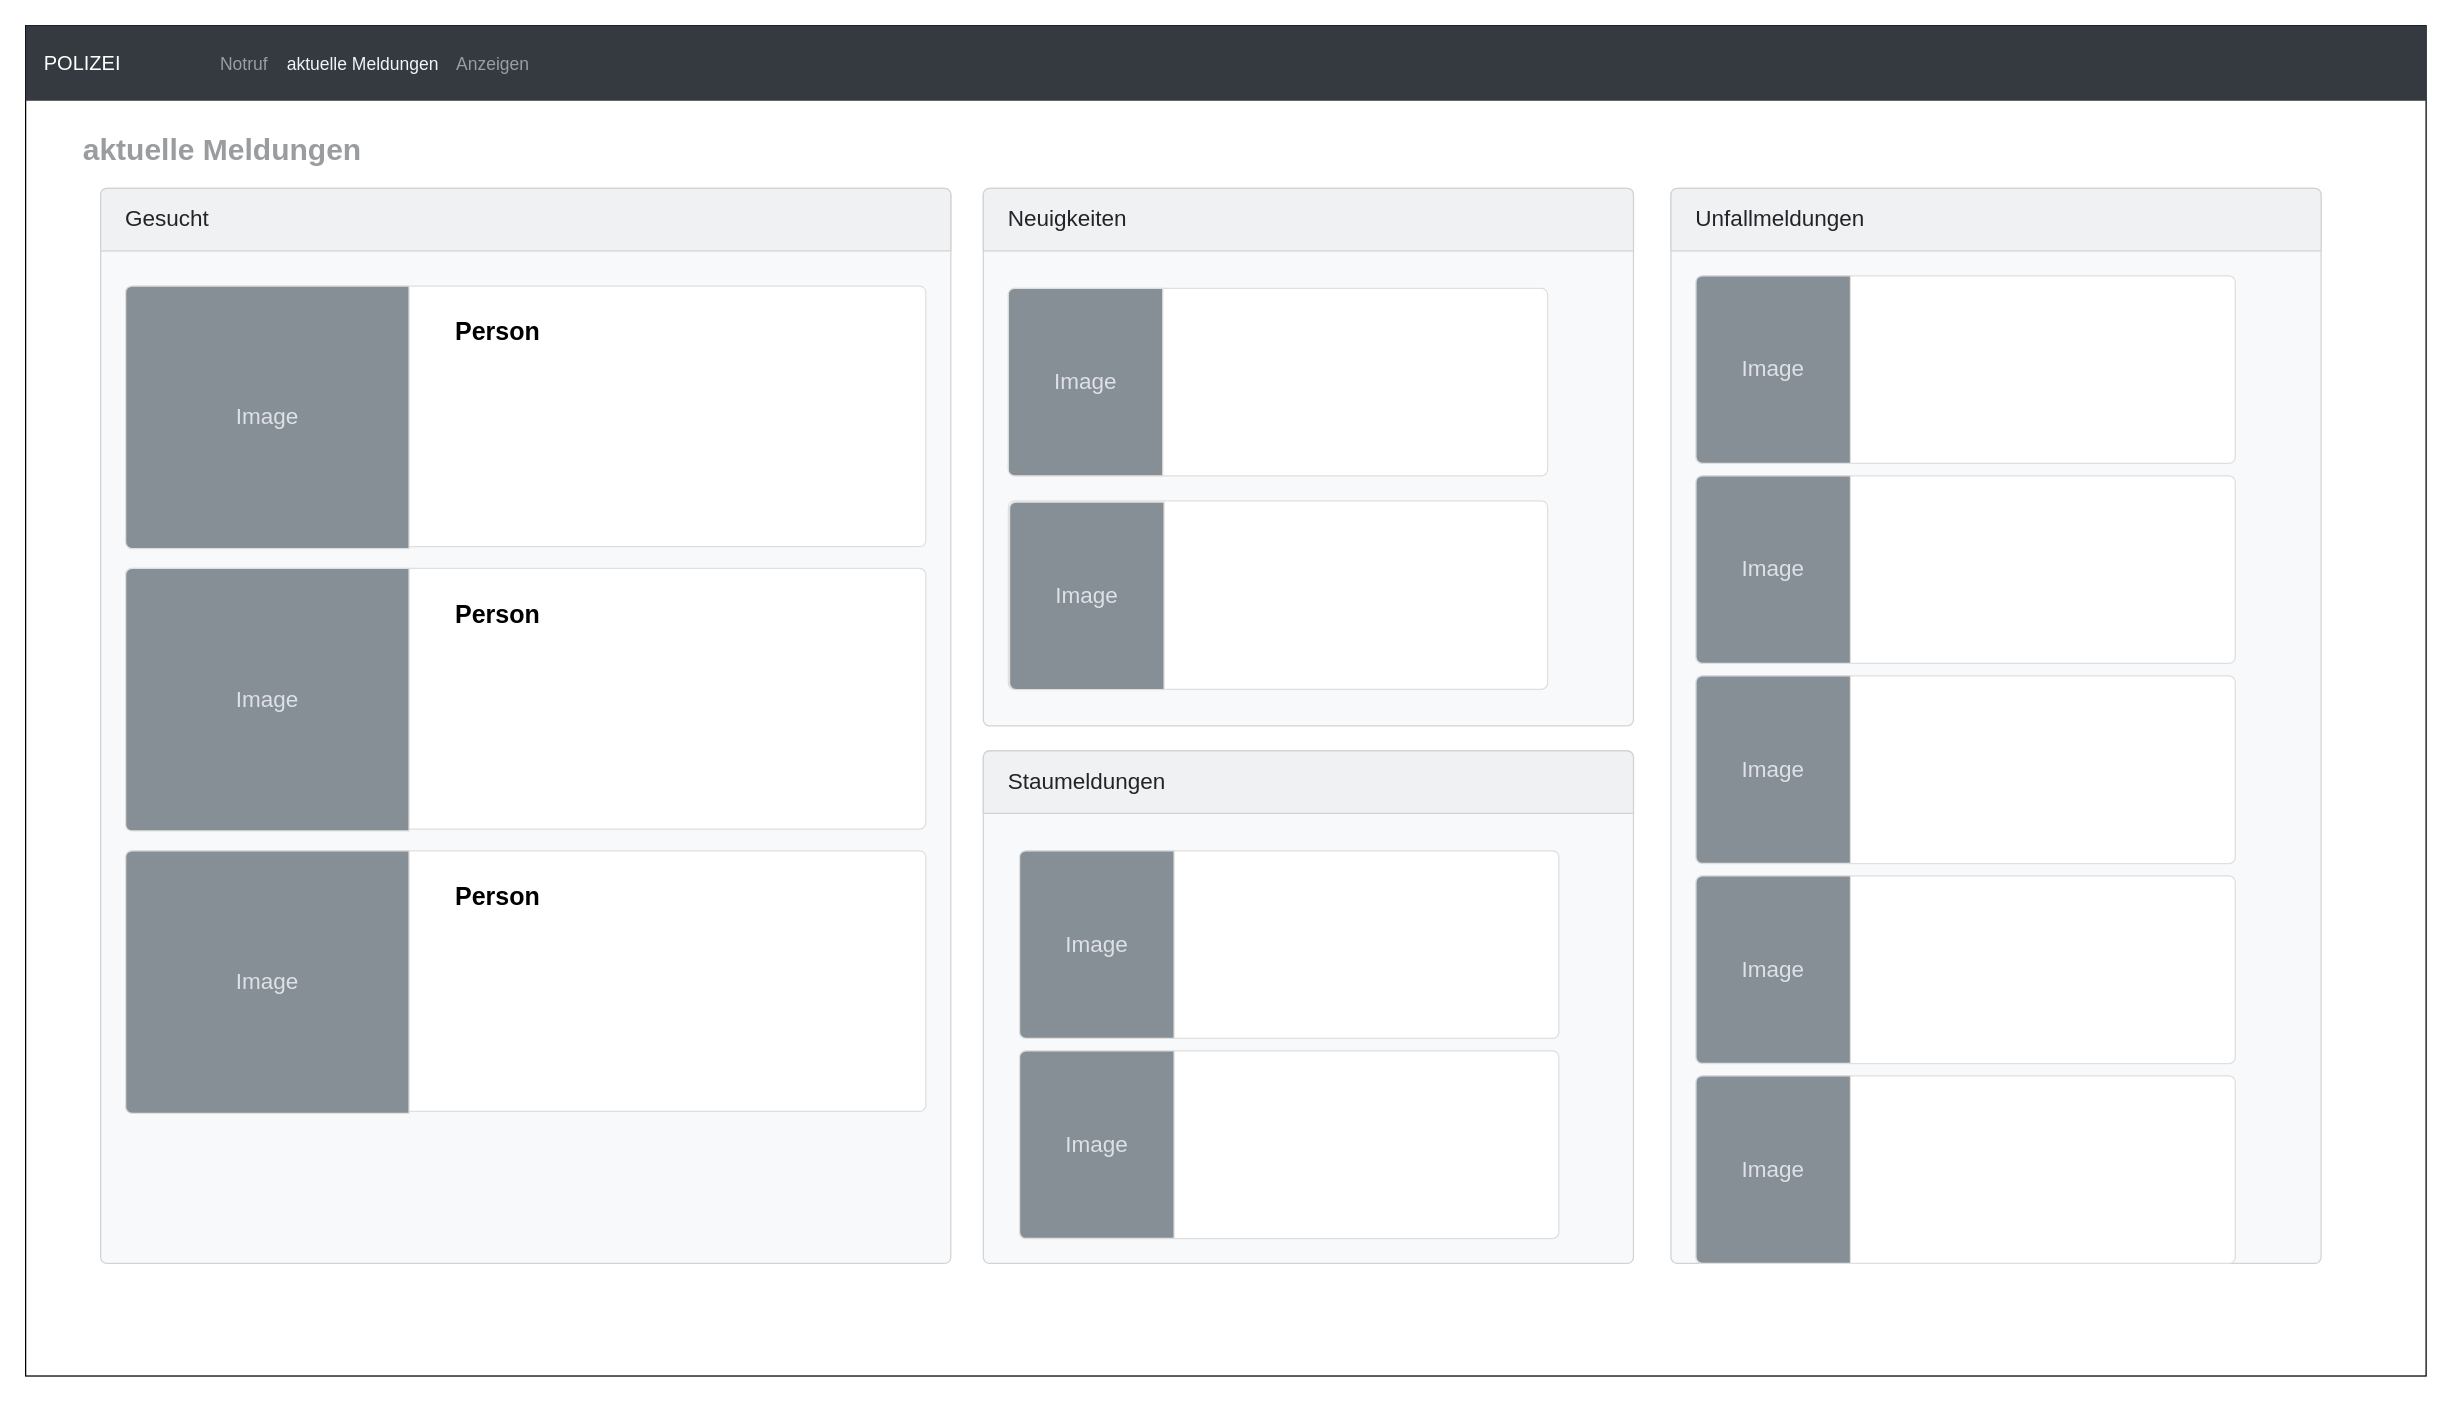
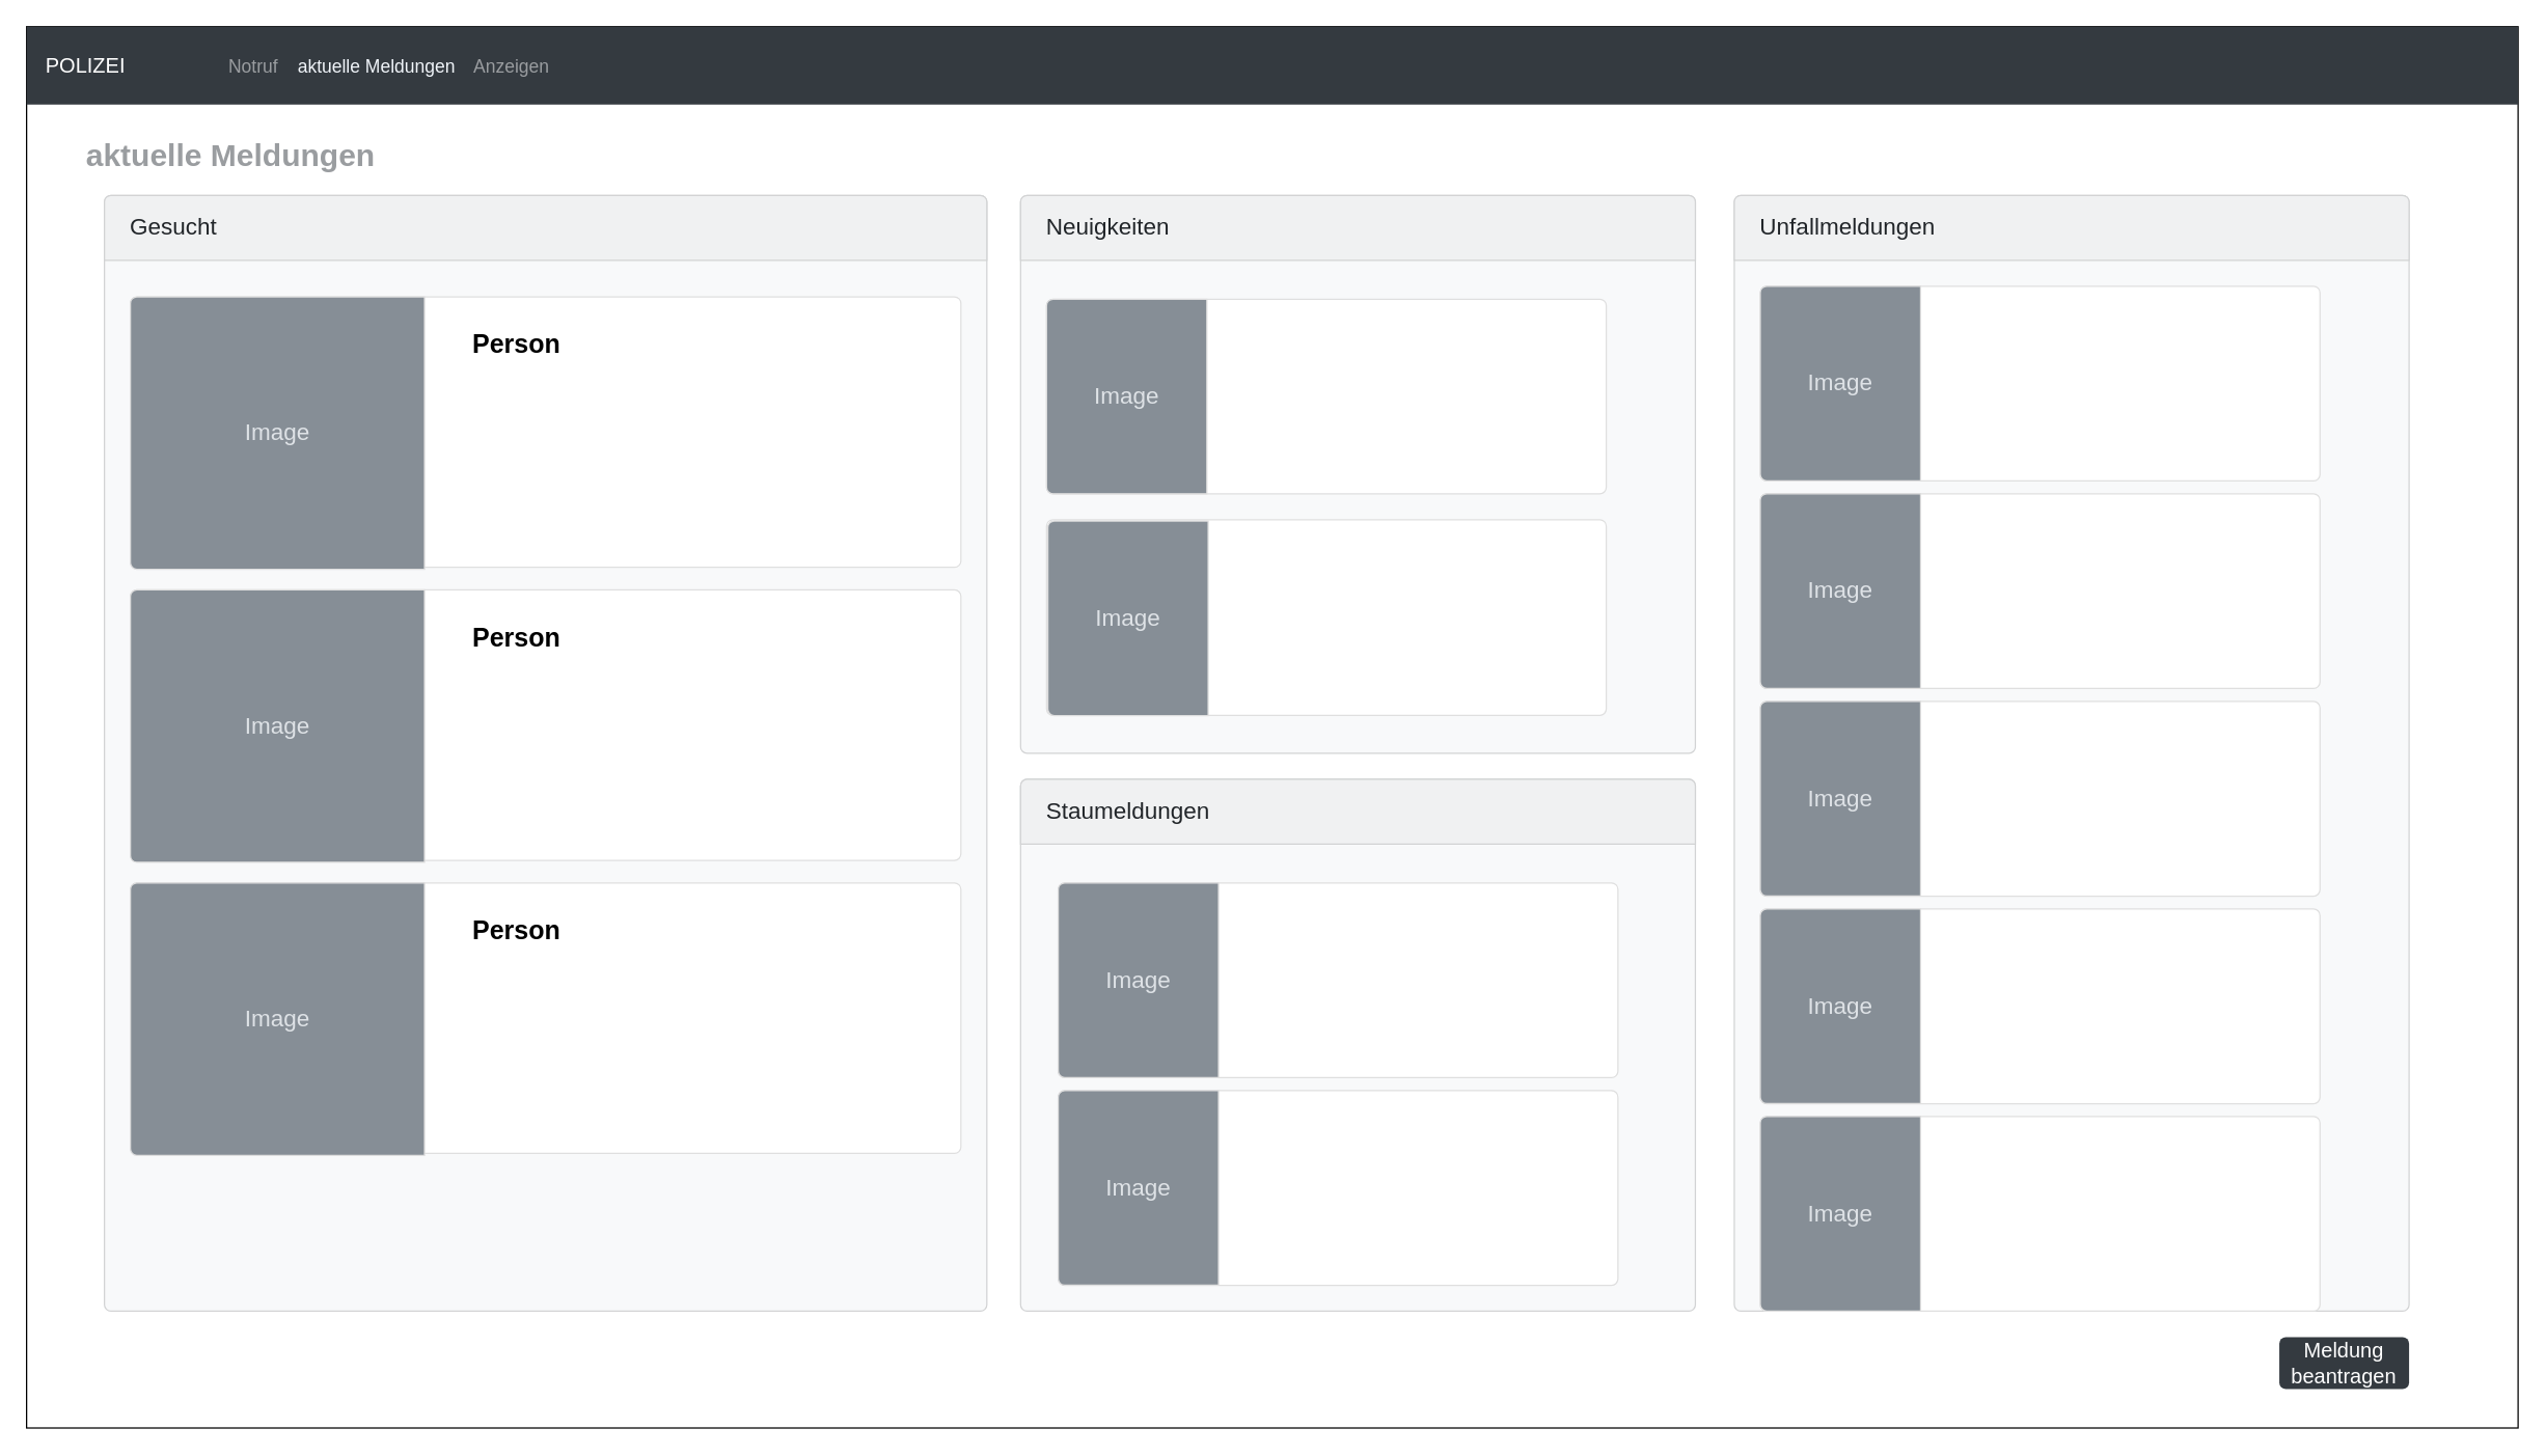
+ <mxCell id="40" value="Meldung beantragen" style="html=1;shadow=0;dashed=0;shape=mxgraph.bootstrap.rrect;rSize=5;strokeColor=none;strokeWidth=1;fillColor=#343A40;fontColor=#ffffff;whiteSpace=wrap;align=center;verticalAlign=middle;spacingLeft=0;fontStyle=0;fontSize=16;spacing=5;" parent="1" vertex="1"><mxGeometry x="1756" y="1030" width="100" height="40" as="geometry" /></mxCell>
